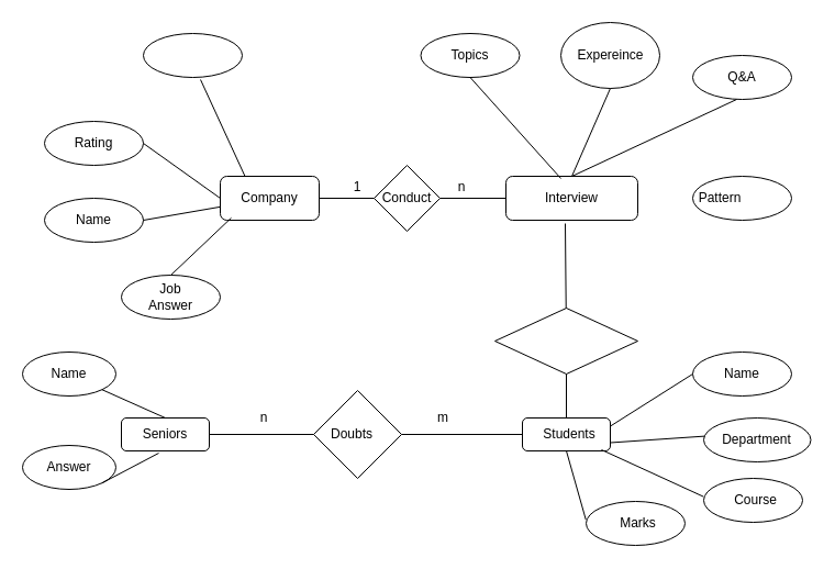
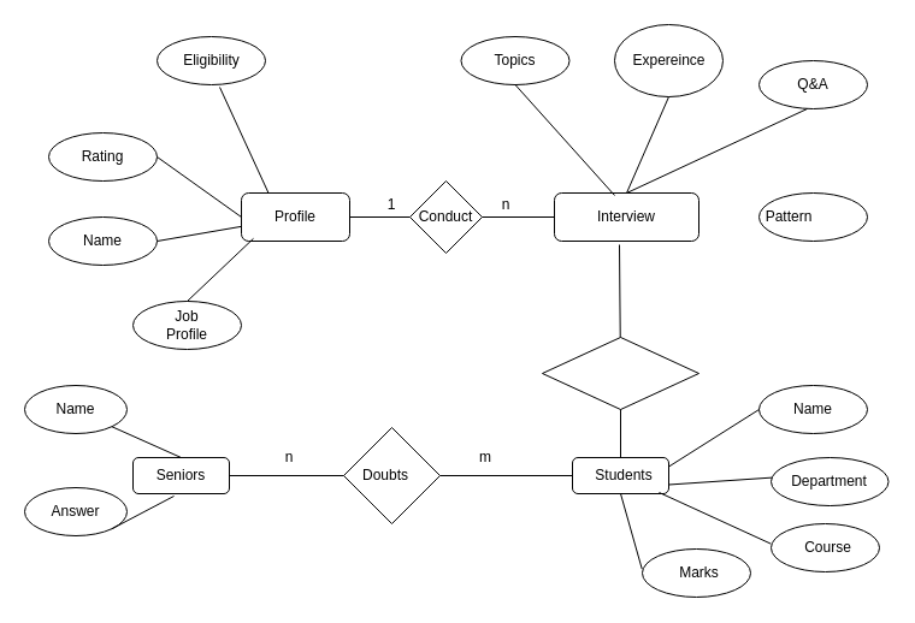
+ <mxCell id="14" value="Eligibility" style="text;html=1;strokeColor=none;fillColor=none;align=center;verticalAlign=middle;whiteSpace=wrap;rounded=0;" parent="1" vertex="1"><mxGeometry x="157.5" y="40" width="35" height="20" as="geometry" /></mxCell>
- <mxCell id="4" value="Company" style="text;html=1;strokeColor=none;fillColor=none;align=center;verticalAlign=middle;whiteSpace=wrap;rounded=0;" parent="1" vertex="1"><mxGeometry x="225" y="170" width="40" height="20" as="geometry" /></mxCell>
+ <mxCell id="4" value="Profile" style="text;html=1;strokeColor=none;fillColor=none;align=center;verticalAlign=middle;whiteSpace=wrap;rounded=0;" parent="1" vertex="1"><mxGeometry x="225" y="170" width="40" height="20" as="geometry" /></mxCell>
- <mxCell id="37" value="Job Answer" style="text;html=1;strokeColor=none;fillColor=none;align=center;verticalAlign=middle;whiteSpace=wrap;rounded=0;" vertex="1" parent="1"><mxGeometry x="135" y="260" width="40" height="20" as="geometry" /></mxCell>
+ <mxCell id="37" value="Job Profile" style="text;html=1;strokeColor=none;fillColor=none;align=center;verticalAlign=middle;whiteSpace=wrap;rounded=0;" vertex="1" parent="1"><mxGeometry x="135" y="260" width="40" height="20" as="geometry" /></mxCell>
